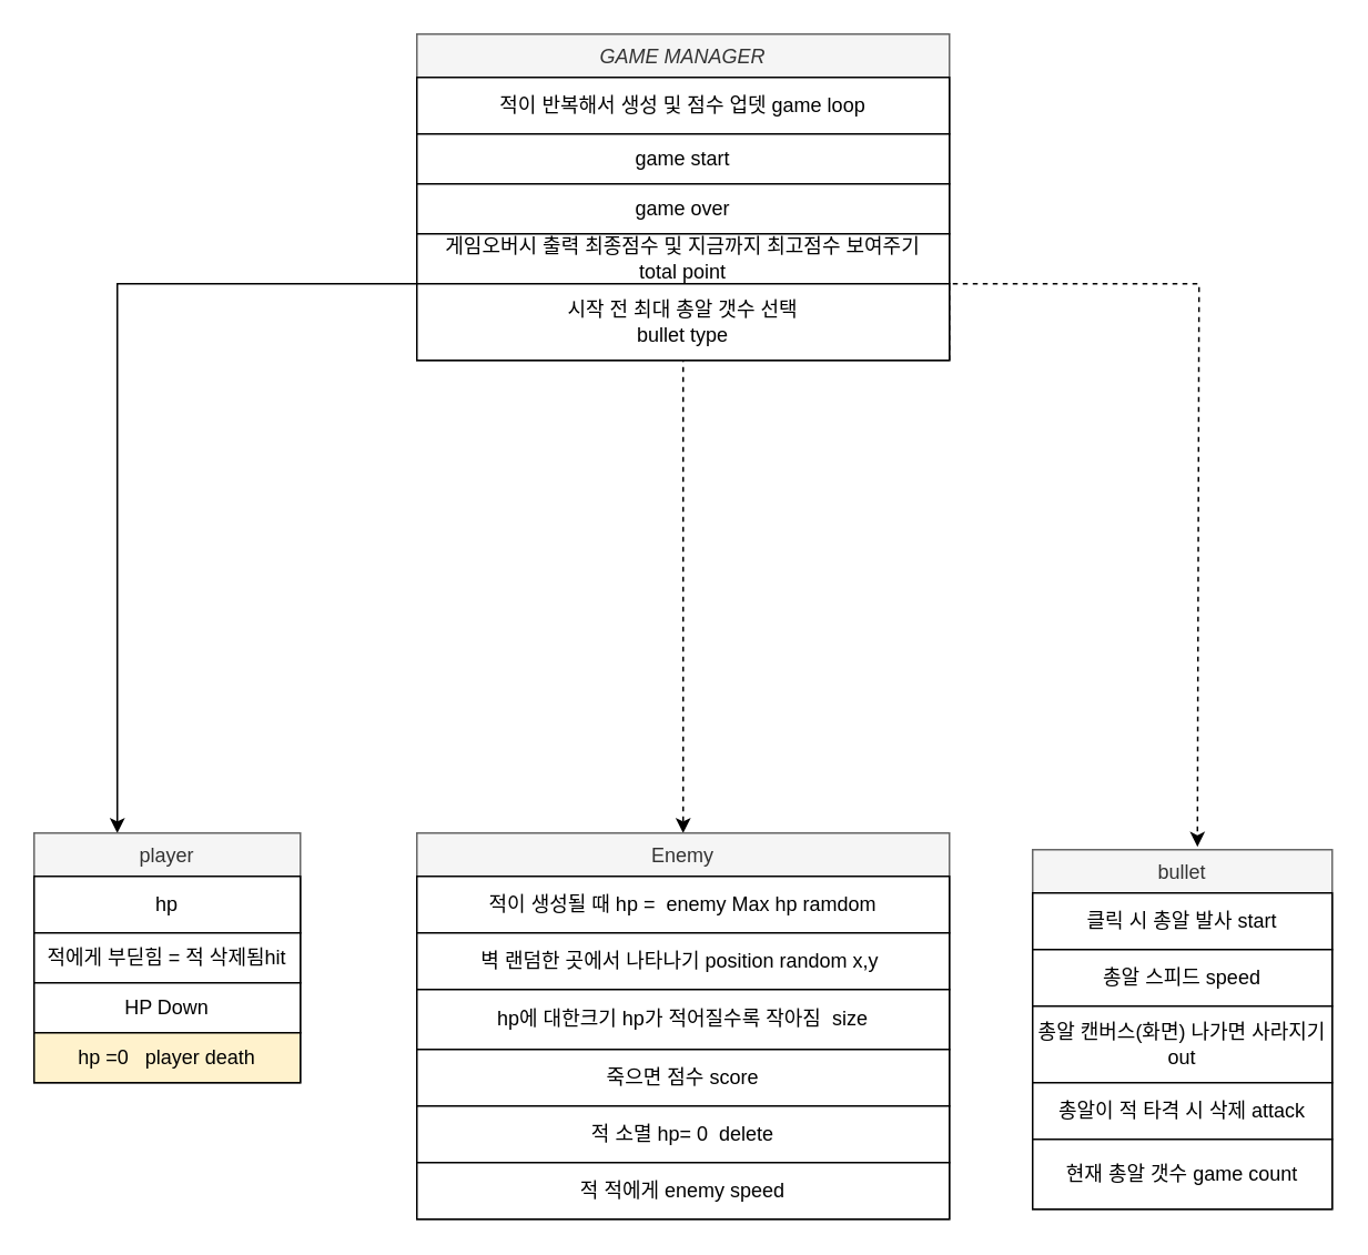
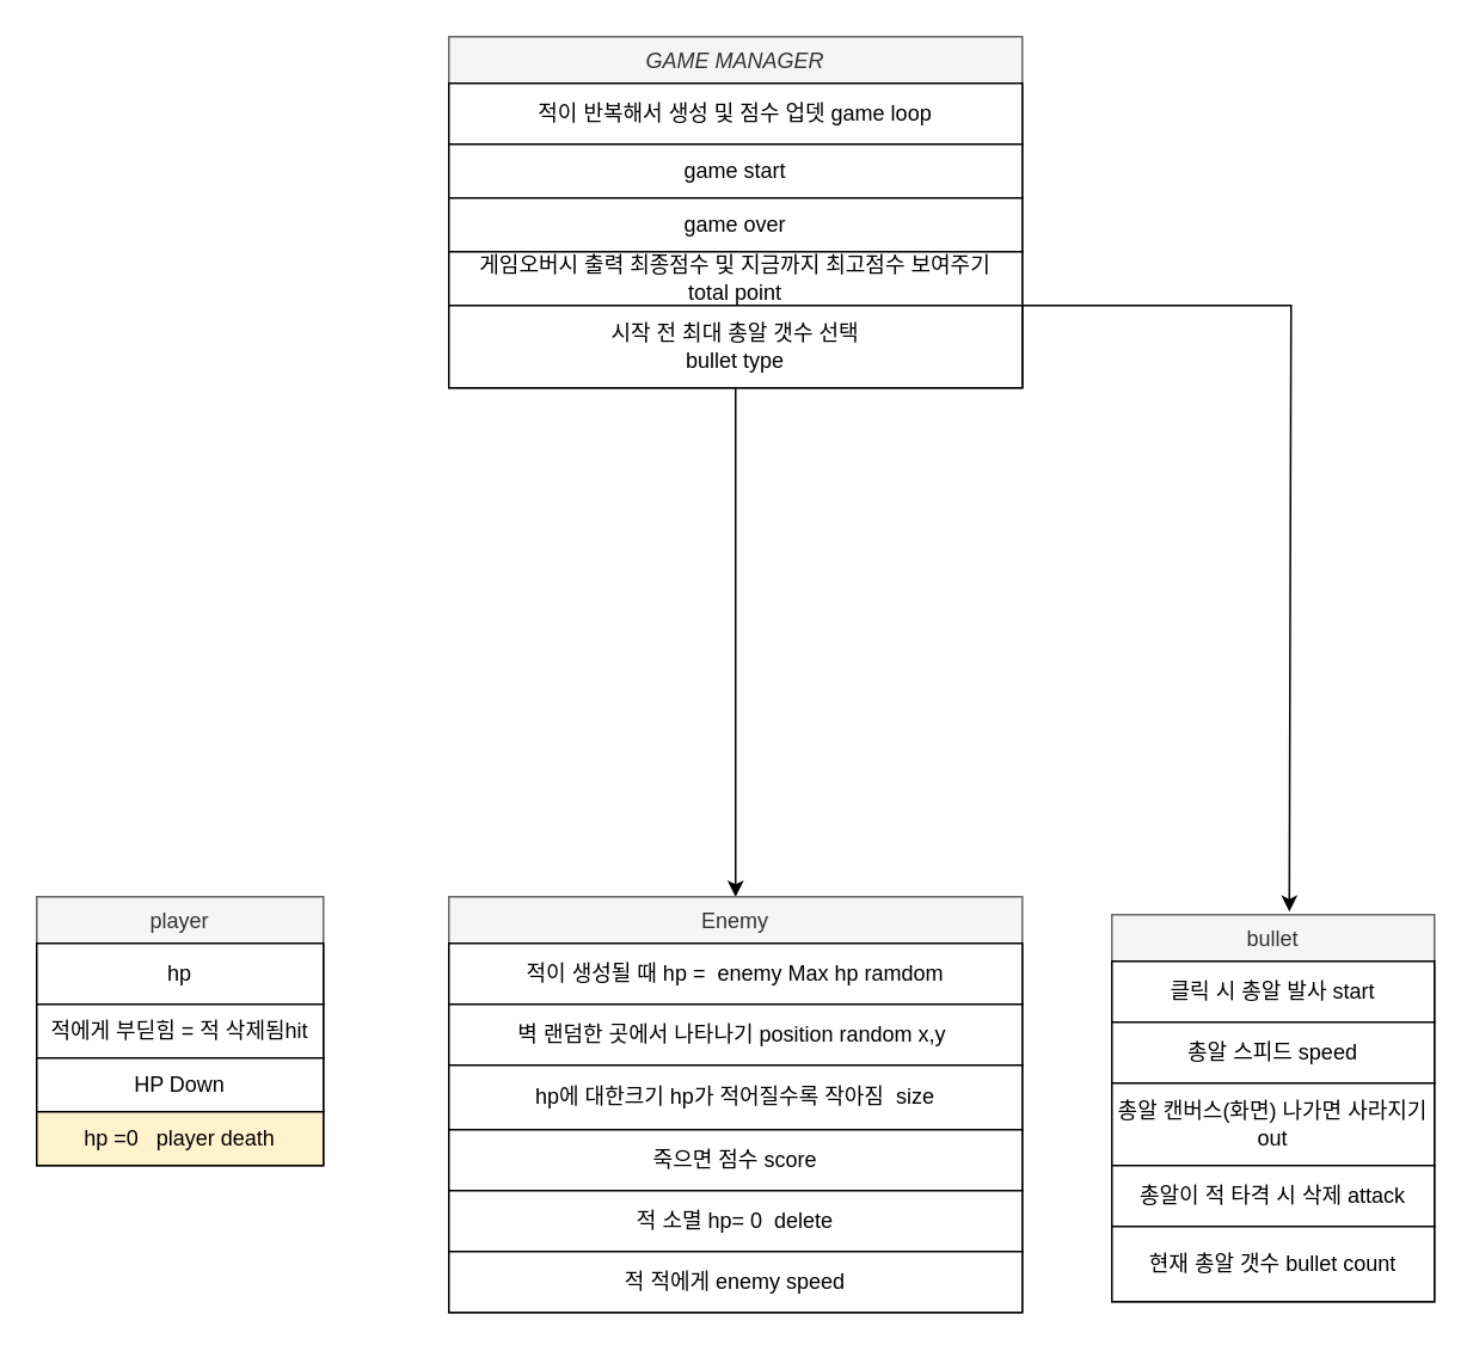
- <mxCell id="2" style="edgeStyle=orthogonalEdgeStyle;rounded=0;orthogonalLoop=1;jettySize=auto;html=1;exitX=0.25;exitY=1;exitDx=0;exitDy=0;" edge="1" parent="1" source="5" target="11"><mxGeometry relative="1" as="geometry"><mxPoint x="70" y="440" as="targetPoint" /><Array as="points"><mxPoint x="70" y="170" /></Array></mxGeometry></mxCell>
- <mxCell id="4" style="edgeStyle=orthogonalEdgeStyle;rounded=0;orthogonalLoop=1;jettySize=auto;html=1;exitX=1;exitY=1;exitDx=0;exitDy=0;entryX=0.55;entryY=-0.008;entryDx=0;entryDy=0;entryPerimeter=0;dashed=1;" edge="1" parent="1" source="5" target="23"><mxGeometry relative="1" as="geometry"><mxPoint x="720" y="500" as="targetPoint" /><Array as="points"><mxPoint x="720" y="170" /></Array></mxGeometry></mxCell>
+ <mxCell id="4" style="edgeStyle=orthogonalEdgeStyle;rounded=0;orthogonalLoop=1;jettySize=auto;html=1;exitX=1;exitY=1;exitDx=0;exitDy=0;entryX=0.55;entryY=-0.008;entryDx=0;entryDy=0;entryPerimeter=0;" edge="1" parent="1" source="5" target="23"><mxGeometry relative="1" as="geometry"><mxPoint x="720" y="500" as="targetPoint" /><Array as="points"><mxPoint x="720" y="170" /></Array></mxGeometry></mxCell>
- <mxCell id="3" style="edgeStyle=orthogonalEdgeStyle;rounded=0;orthogonalLoop=1;jettySize=auto;html=1;exitX=0.5;exitY=1;exitDx=0;exitDy=0;dashed=1;" edge="1" parent="1" source="5" target="16"><mxGeometry relative="1" as="geometry"><Array as="points"><mxPoint x="410" y="170" /></Array></mxGeometry></mxCell>
+ <mxCell id="3" style="edgeStyle=orthogonalEdgeStyle;rounded=0;orthogonalLoop=1;jettySize=auto;html=1;exitX=0.5;exitY=1;exitDx=0;exitDy=0;" edge="1" parent="1" source="5" target="16"><mxGeometry relative="1" as="geometry"><Array as="points"><mxPoint x="410" y="170" /></Array></mxGeometry></mxCell>
- <mxCell id="28" value="현재 총알 갯수 game count" style="rounded=0;whiteSpace=wrap;html=1;" vertex="1" parent="23"><mxGeometry y="174" width="180" height="42" as="geometry" /></mxCell>
+ <mxCell id="28" value="현재 총알 갯수 bullet count" style="rounded=0;whiteSpace=wrap;html=1;" vertex="1" parent="23"><mxGeometry y="174" width="180" height="42" as="geometry" /></mxCell>
